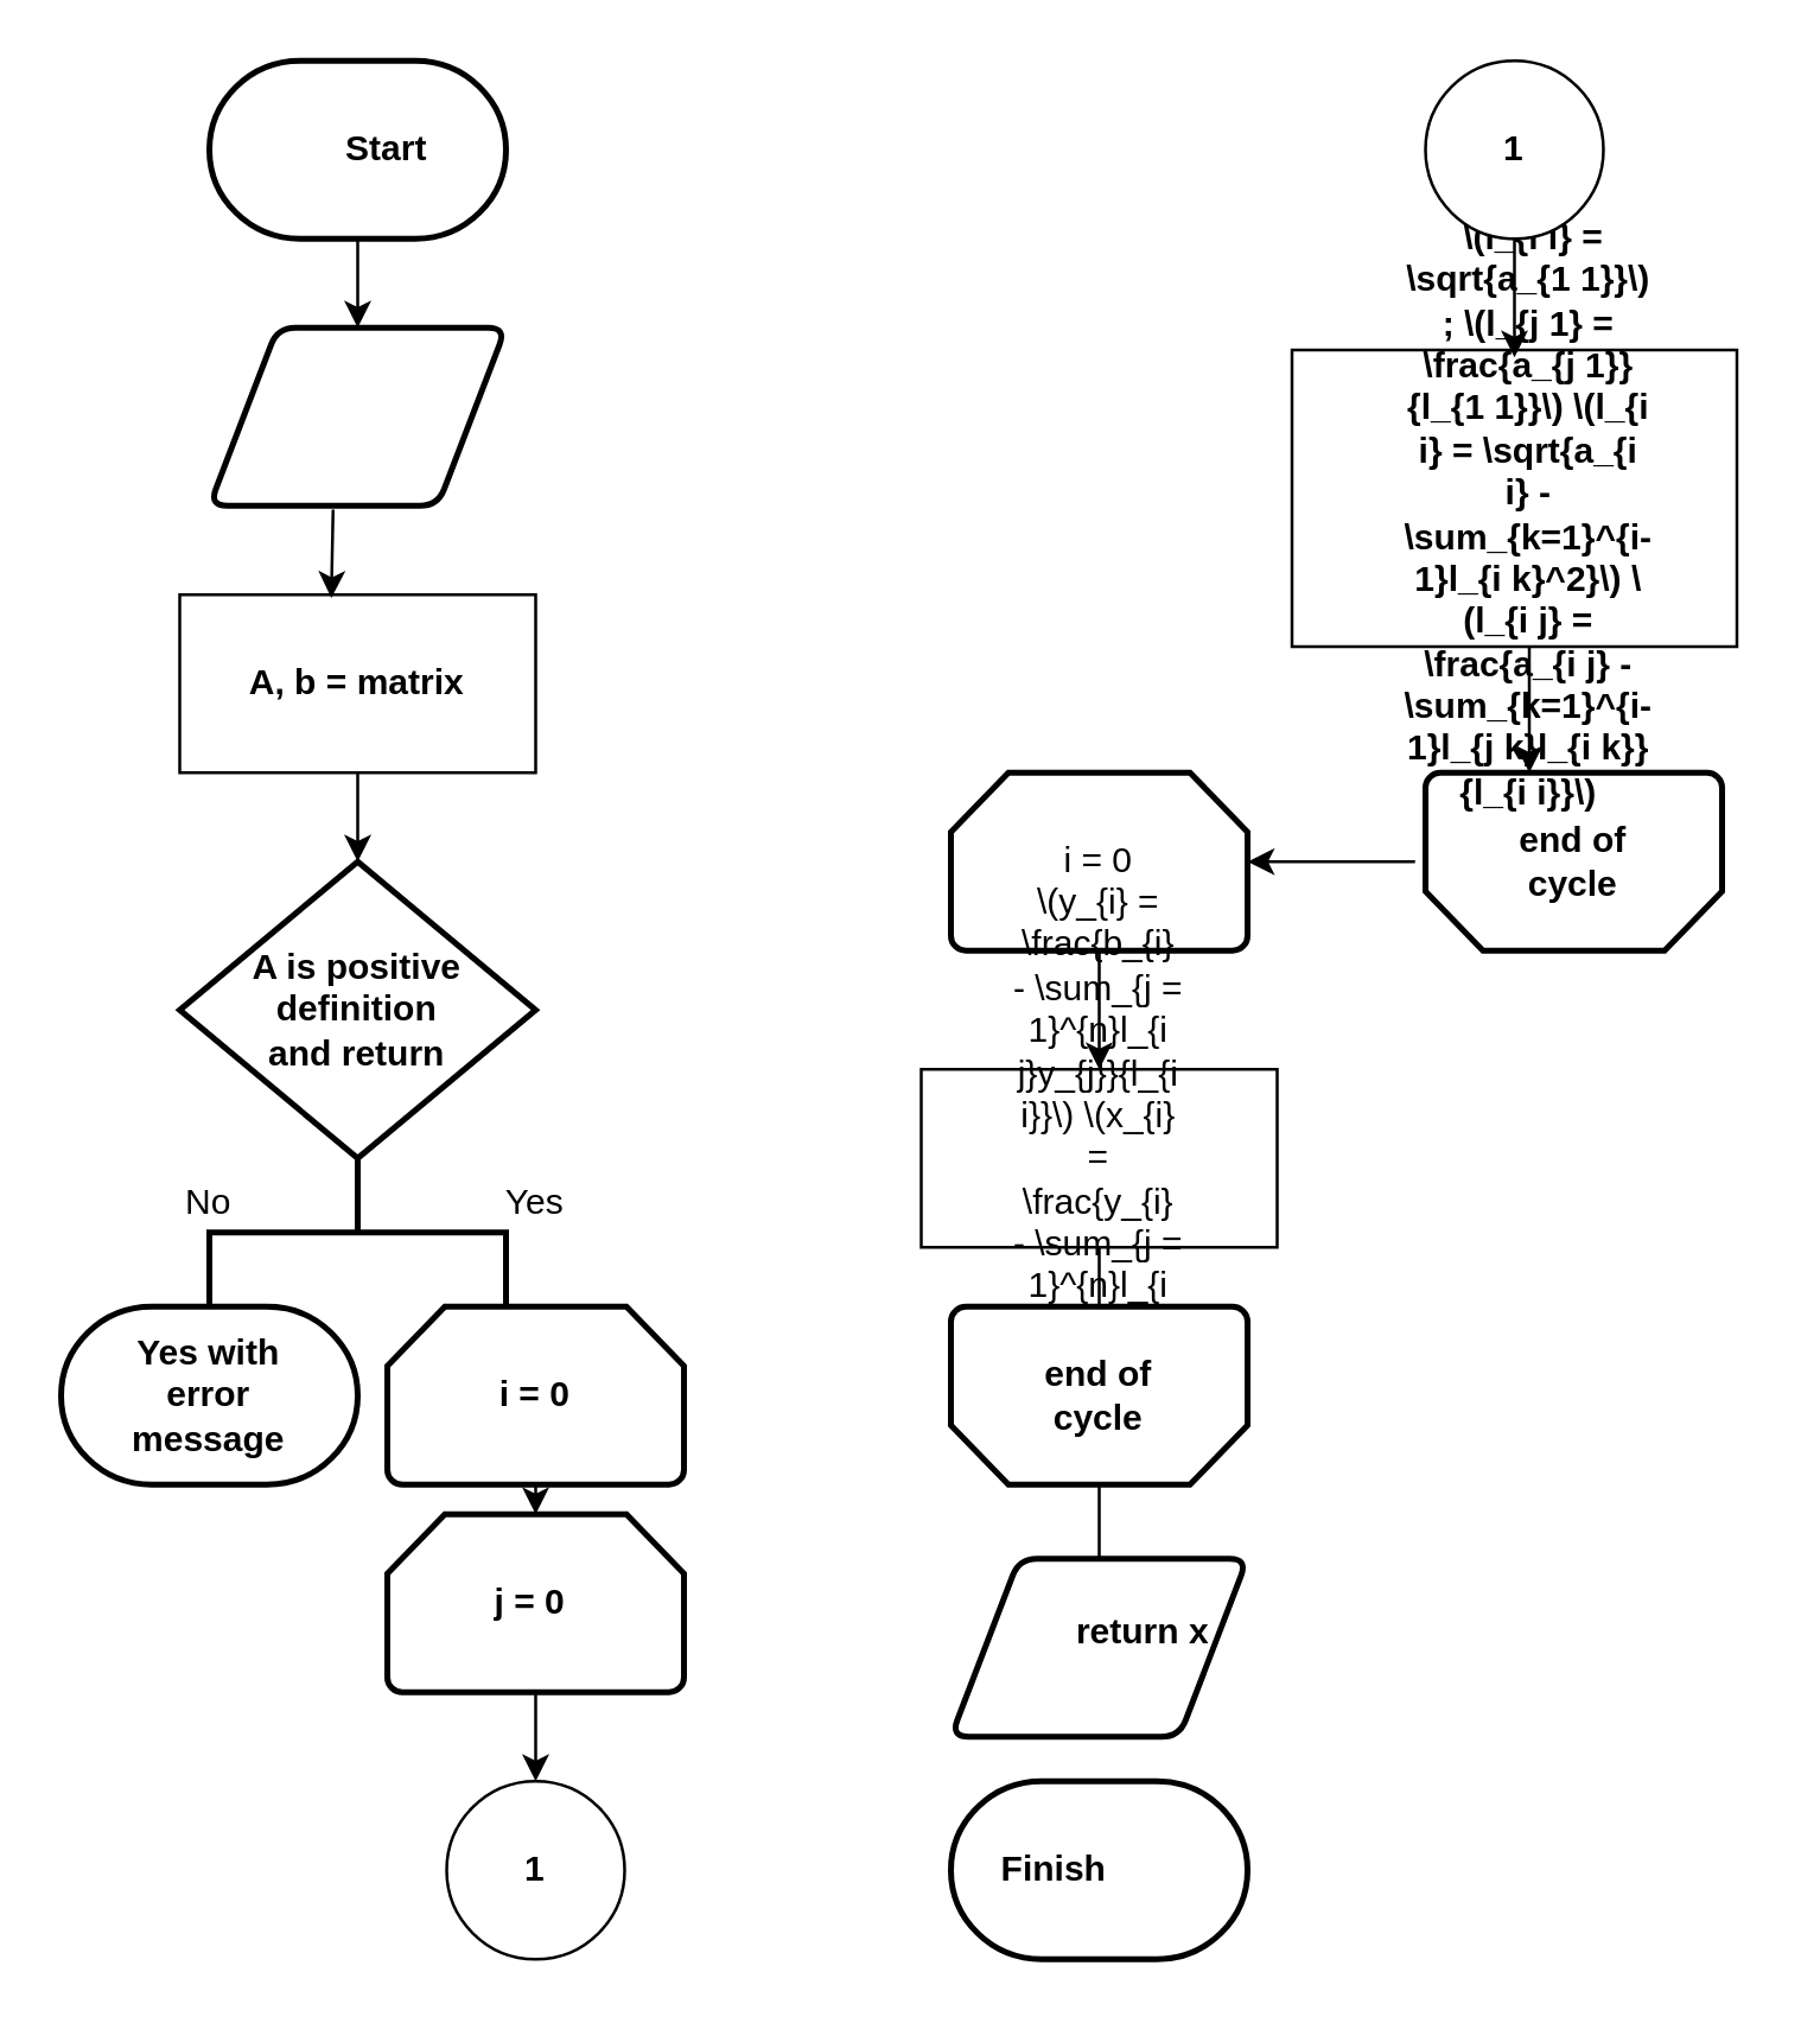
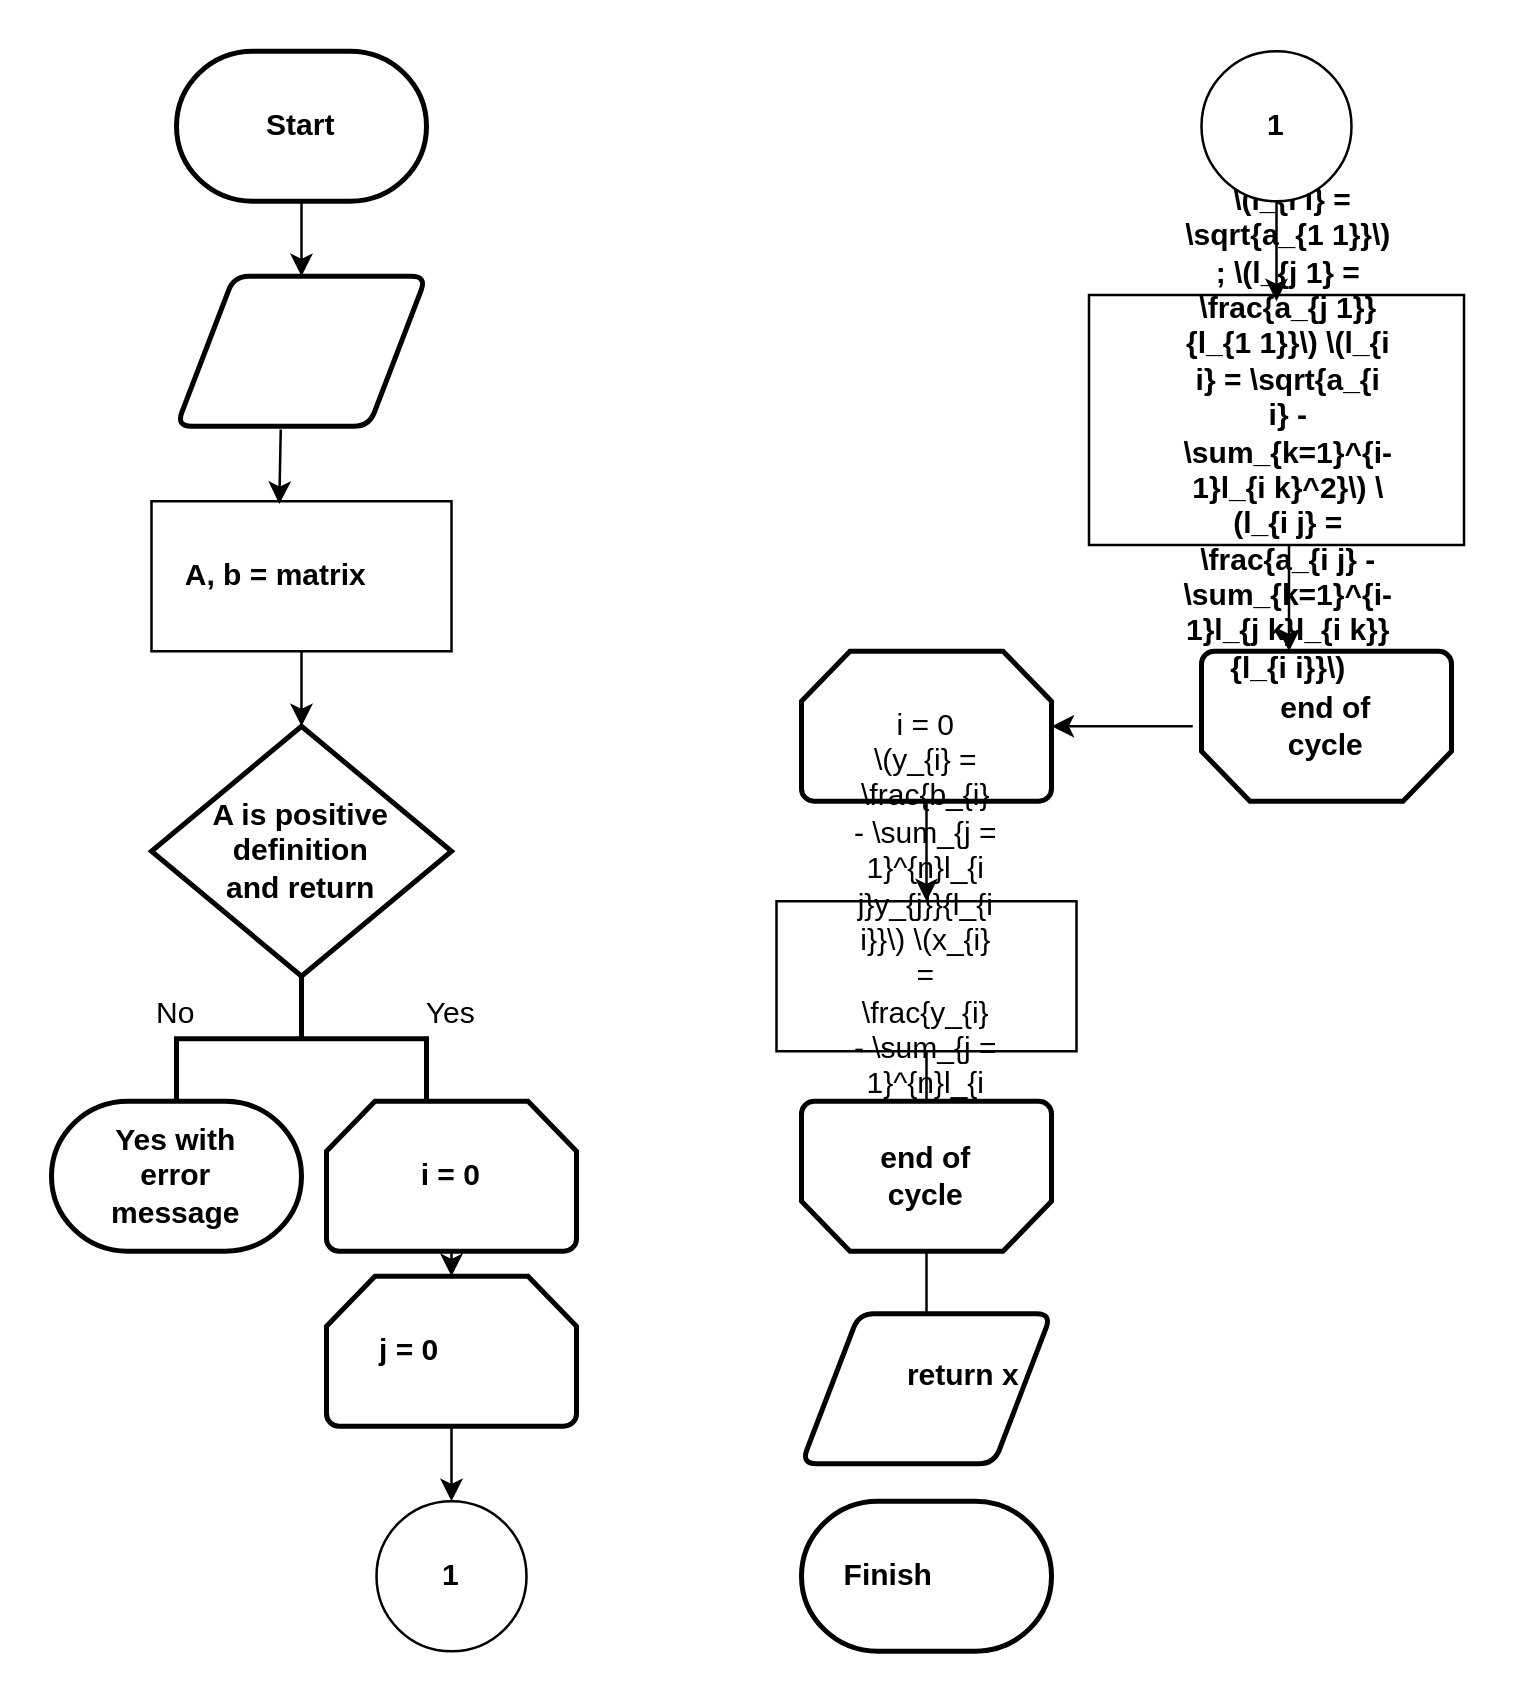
- <mxCell id="4" value="&lt;b&gt;Start&lt;/b&gt;" style="text;html=1;align=center;verticalAlign=middle;whiteSpace=wrap;rounded=0;" parent="1" vertex="1"><mxGeometry x="100" y="35" width="60" height="30" as="geometry" /></mxCell>
+ <mxCell id="4" value="&lt;b&gt;Start&lt;/b&gt;" style="text;html=1;align=center;verticalAlign=middle;whiteSpace=wrap;rounded=0;" parent="1" vertex="1"><mxGeometry x="90" y="35" width="60" height="30" as="geometry" /></mxCell>
- <mxCell id="9" value="&lt;b&gt;A, b = matrix&lt;/b&gt;" style="text;html=1;align=center;verticalAlign=middle;whiteSpace=wrap;rounded=0;" parent="1" vertex="1"><mxGeometry x="80" y="215" width="80" height="30" as="geometry" /></mxCell>
+ <mxCell id="9" value="&lt;b&gt;A, b = matrix&lt;/b&gt;" style="text;html=1;align=center;verticalAlign=middle;whiteSpace=wrap;rounded=0;" parent="1" vertex="1"><mxGeometry x="70" y="215" width="80" height="30" as="geometry" /></mxCell>
- <mxCell id="23" value="&lt;b&gt;j = 0&amp;nbsp;&lt;/b&gt;" style="text;html=1;align=center;verticalAlign=middle;whiteSpace=wrap;rounded=0;" parent="1" vertex="1"><mxGeometry x="150" y="525" width="60" height="30" as="geometry" /></mxCell>
+ <mxCell id="23" value="&lt;b&gt;j = 0&amp;nbsp;&lt;/b&gt;" style="text;html=1;align=center;verticalAlign=middle;whiteSpace=wrap;rounded=0;" parent="1" vertex="1"><mxGeometry x="135" y="525" width="60" height="30" as="geometry" /></mxCell>
